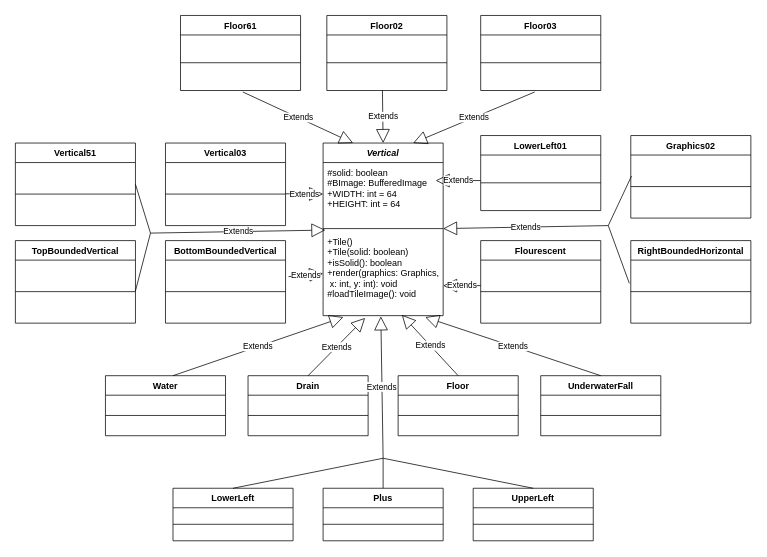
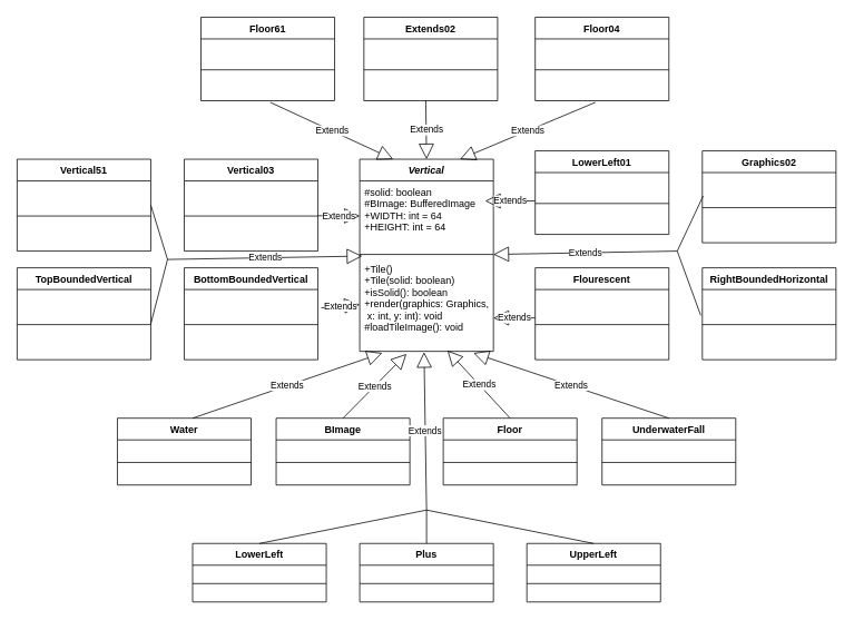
- <mxCell id="40" value="Floor02" style="swimlane;fontStyle=1;align=center;verticalAlign=top;childLayout=stackLayout;horizontal=1;startSize=26;horizontalStack=0;resizeParent=1;resizeParentMax=0;resizeLast=0;collapsible=1;marginBottom=0;" parent="1" vertex="1"><mxGeometry x="435" y="20" width="160" height="100" as="geometry" /></mxCell>
+ <mxCell id="40" value="Extends02" style="swimlane;fontStyle=1;align=center;verticalAlign=top;childLayout=stackLayout;horizontal=1;startSize=26;horizontalStack=0;resizeParent=1;resizeParentMax=0;resizeLast=0;collapsible=1;marginBottom=0;" parent="1" vertex="1"><mxGeometry x="435" y="20" width="160" height="100" as="geometry" /></mxCell>
- <mxCell id="36" value="Floor03" style="swimlane;fontStyle=1;align=center;verticalAlign=top;childLayout=stackLayout;horizontal=1;startSize=26;horizontalStack=0;resizeParent=1;resizeParentMax=0;resizeLast=0;collapsible=1;marginBottom=0;" parent="1" vertex="1"><mxGeometry x="640" y="20" width="160" height="100" as="geometry" /></mxCell>
+ <mxCell id="36" value="Floor04" style="swimlane;fontStyle=1;align=center;verticalAlign=top;childLayout=stackLayout;horizontal=1;startSize=26;horizontalStack=0;resizeParent=1;resizeParentMax=0;resizeLast=0;collapsible=1;marginBottom=0;" parent="1" vertex="1"><mxGeometry x="640" y="20" width="160" height="100" as="geometry" /></mxCell>
- <mxCell id="9" value="Drain" style="swimlane;fontStyle=1;align=center;verticalAlign=top;childLayout=stackLayout;horizontal=1;startSize=26;horizontalStack=0;resizeParent=1;resizeParentMax=0;resizeLast=0;collapsible=1;marginBottom=0;" parent="1" vertex="1"><mxGeometry x="330" y="500" width="160" height="80" as="geometry" /></mxCell>
+ <mxCell id="9" value="BImage" style="swimlane;fontStyle=1;align=center;verticalAlign=top;childLayout=stackLayout;horizontal=1;startSize=26;horizontalStack=0;resizeParent=1;resizeParentMax=0;resizeLast=0;collapsible=1;marginBottom=0;" parent="1" vertex="1"><mxGeometry x="330" y="500" width="160" height="80" as="geometry" /></mxCell>
